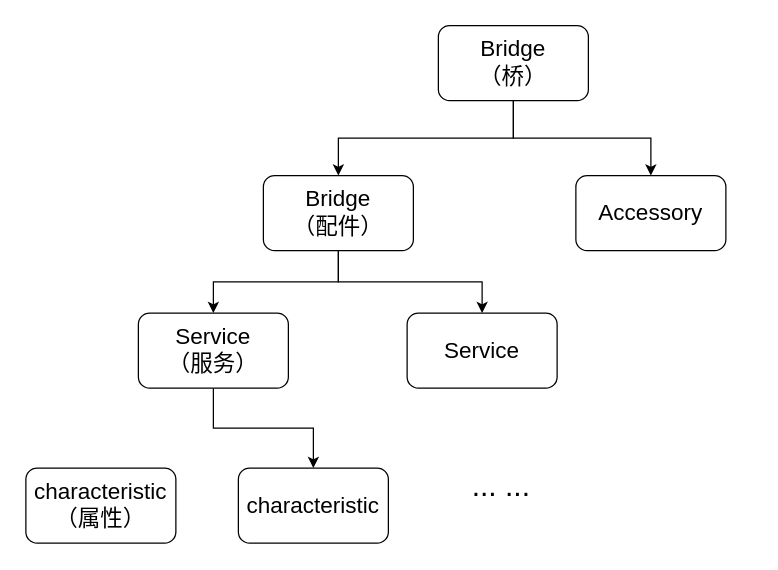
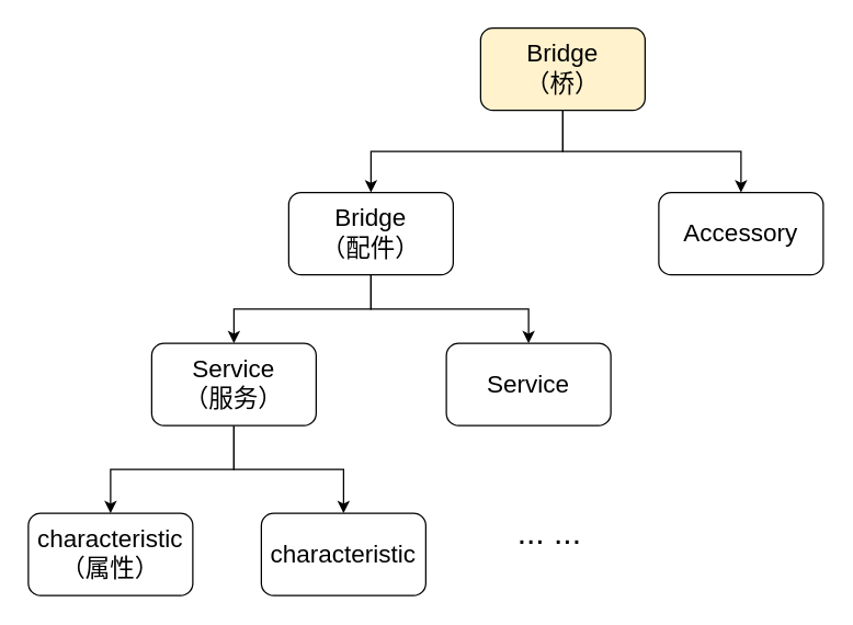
- <mxCell id="14" value="Bridge&lt;br&gt;（桥）" style="rounded=1;whiteSpace=wrap;html=1;fontSize=18;" parent="1" vertex="1"><mxGeometry x="350" y="20" width="120" height="60" as="geometry" /></mxCell>
+ <mxCell id="14" value="Bridge&lt;br&gt;（桥）" style="rounded=1;whiteSpace=wrap;html=1;fontSize=18;fillColor=#fff2cc;" parent="1" vertex="1"><mxGeometry x="350" y="20" width="120" height="60" as="geometry" /></mxCell>
- <mxCell id="11" value="&lt;font style=&quot;font-size: 18px;&quot;&gt;Accessory&lt;/font&gt;" style="rounded=1;whiteSpace=wrap;html=1;" parent="1" vertex="1"><mxGeometry x="460" y="140" width="120" height="60" as="geometry" /></mxCell>
+ <mxCell id="11" value="&lt;font style=&quot;font-size: 18px;&quot;&gt;Accessory&lt;/font&gt;" style="rounded=1;whiteSpace=wrap;html=1;" parent="1" vertex="1"><mxGeometry x="480" y="140" width="120" height="60" as="geometry" /></mxCell>
+ <mxCell id="5" style="edgeStyle=orthogonalEdgeStyle;rounded=0;orthogonalLoop=1;jettySize=auto;html=1;entryX=0.5;entryY=0;entryDx=0;entryDy=0;fontSize=18;" parent="1" source="7" target="9" edge="1"><mxGeometry relative="1" as="geometry" /></mxCell>
